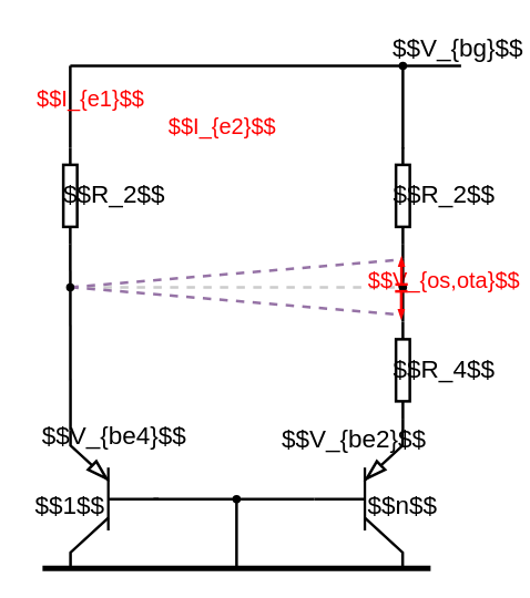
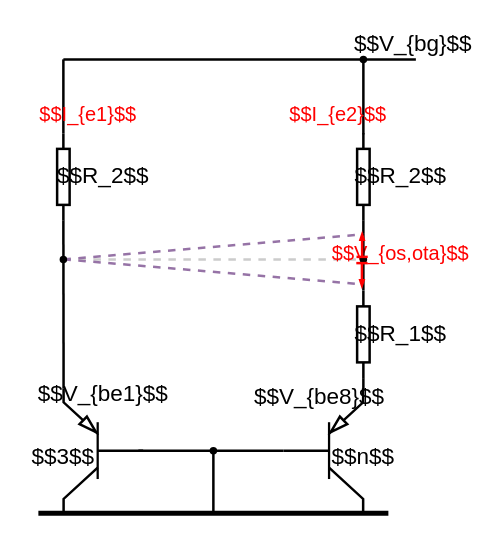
- <mxCell id="32" value="&lt;font style=&quot;font-size: 16px;&quot; color=&quot;#ff0000&quot;&gt;$$I_{e1}$$&lt;/font&gt;" style="text;html=1;align=center;verticalAlign=middle;whiteSpace=wrap;rounded=0;" parent="1" vertex="1"><mxGeometry x="35" y="56" width="60" height="30" as="geometry" /></mxCell>
+ <mxCell id="32" value="&lt;font style=&quot;font-size: 16px;&quot; color=&quot;#ff0000&quot;&gt;$$I_{e1}$$&lt;/font&gt;" style="text;html=1;align=center;verticalAlign=middle;whiteSpace=wrap;rounded=0;" parent="1" vertex="1"><mxGeometry x="40" y="76" width="60" height="30" as="geometry" /></mxCell>
- <mxCell id="33" value="&lt;font style=&quot;font-size: 16px;&quot; color=&quot;#ff0000&quot;&gt;$$I_{e2}$$&lt;/font&gt;" style="text;html=1;align=center;verticalAlign=middle;whiteSpace=wrap;rounded=0;" parent="1" vertex="1"><mxGeometry x="130" y="76" width="60" height="30" as="geometry" /></mxCell>
+ <mxCell id="33" value="&lt;font style=&quot;font-size: 16px;&quot; color=&quot;#ff0000&quot;&gt;$$I_{e2}$$&lt;/font&gt;" style="text;html=1;align=center;verticalAlign=middle;whiteSpace=wrap;rounded=0;" parent="1" vertex="1"><mxGeometry x="240" y="76" width="60" height="30" as="geometry" /></mxCell>
- <mxCell id="19" value="&lt;font style=&quot;font-size: 18px;&quot;&gt;$$R_4$$&lt;/font&gt;" style="text;html=1;align=center;verticalAlign=middle;whiteSpace=wrap;rounded=0;" parent="1" vertex="1"><mxGeometry x="290" y="252" width="60" height="30" as="geometry" /></mxCell>
+ <mxCell id="19" value="&lt;font style=&quot;font-size: 18px;&quot;&gt;$$R_1$$&lt;/font&gt;" style="text;html=1;align=center;verticalAlign=middle;whiteSpace=wrap;rounded=0;" parent="1" vertex="1"><mxGeometry x="290" y="252" width="60" height="30" as="geometry" /></mxCell>
- <mxCell id="25" value="&lt;font style=&quot;font-size: 18px;&quot;&gt;$$V_{be4}$$&lt;/font&gt;" style="text;html=1;align=center;verticalAlign=middle;whiteSpace=wrap;rounded=0;" parent="1" vertex="1"><mxGeometry x="52" y="300" width="60" height="30" as="geometry" /></mxCell>
+ <mxCell id="25" value="&lt;font style=&quot;font-size: 18px;&quot;&gt;$$V_{be1}$$&lt;/font&gt;" style="text;html=1;align=center;verticalAlign=middle;whiteSpace=wrap;rounded=0;" parent="1" vertex="1"><mxGeometry x="52" y="300" width="60" height="30" as="geometry" /></mxCell>
- <mxCell id="26" value="&lt;font style=&quot;font-size: 18px;&quot;&gt;$$V_{be2}$$&lt;/font&gt;" style="text;html=1;align=center;verticalAlign=middle;whiteSpace=wrap;rounded=0;" parent="1" vertex="1"><mxGeometry x="225" y="302" width="60" height="30" as="geometry" /></mxCell>
+ <mxCell id="26" value="&lt;font style=&quot;font-size: 18px;&quot;&gt;$$V_{be8}$$&lt;/font&gt;" style="text;html=1;align=center;verticalAlign=middle;whiteSpace=wrap;rounded=0;" parent="1" vertex="1"><mxGeometry x="225" y="302" width="60" height="30" as="geometry" /></mxCell>
- <mxCell id="22" value="&lt;font style=&quot;font-size: 18px;&quot;&gt;$$1$$&lt;/font&gt;" style="text;html=1;align=center;verticalAlign=middle;whiteSpace=wrap;rounded=0;" parent="1" vertex="1"><mxGeometry x="20" y="350" width="60" height="30" as="geometry" /></mxCell>
+ <mxCell id="22" value="&lt;font style=&quot;font-size: 18px;&quot;&gt;$$3$$&lt;/font&gt;" style="text;html=1;align=center;verticalAlign=middle;whiteSpace=wrap;rounded=0;" parent="1" vertex="1"><mxGeometry x="20" y="350" width="60" height="30" as="geometry" /></mxCell>
